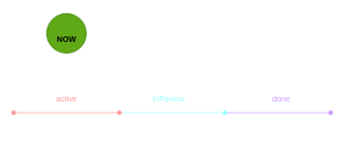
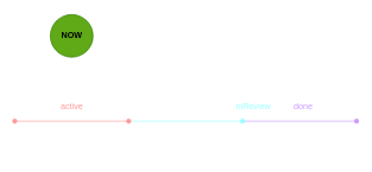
- <mxCell id="6" value="&lt;b&gt;NOW&lt;/b&gt;" style="text;html=1;resizable=0;autosize=1;align=center;verticalAlign=middle;points=[];fillColor=none;strokeColor=none;rounded=0;" vertex="1" parent="1"><mxGeometry x="80" y="50" width="40" height="20" as="geometry" /></mxCell>
+ <mxCell id="6" value="&lt;b&gt;NOW&lt;/b&gt;" style="text;html=1;resizable=0;autosize=1;align=center;verticalAlign=middle;points=[];fillColor=none;strokeColor=none;rounded=0;" vertex="1" parent="1"><mxGeometry x="80" y="40" width="40" height="20" as="geometry" /></mxCell>
- <mxCell id="8" value="&lt;font color=&quot;#99ffff&quot;&gt;inReview&lt;/font&gt;" style="text;html=1;resizable=0;autosize=1;align=center;verticalAlign=middle;points=[];fillColor=none;strokeColor=none;rounded=0;" vertex="1" parent="1"><mxGeometry x="225" y="140" width="60" height="20" as="geometry" /></mxCell>
+ <mxCell id="8" value="&lt;font color=&quot;#99ffff&quot;&gt;inReview&lt;/font&gt;" style="text;html=1;resizable=0;autosize=1;align=center;verticalAlign=middle;points=[];fillColor=none;strokeColor=none;rounded=0;" vertex="1" parent="1"><mxGeometry x="325" y="140" width="60" height="20" as="geometry" /></mxCell>
